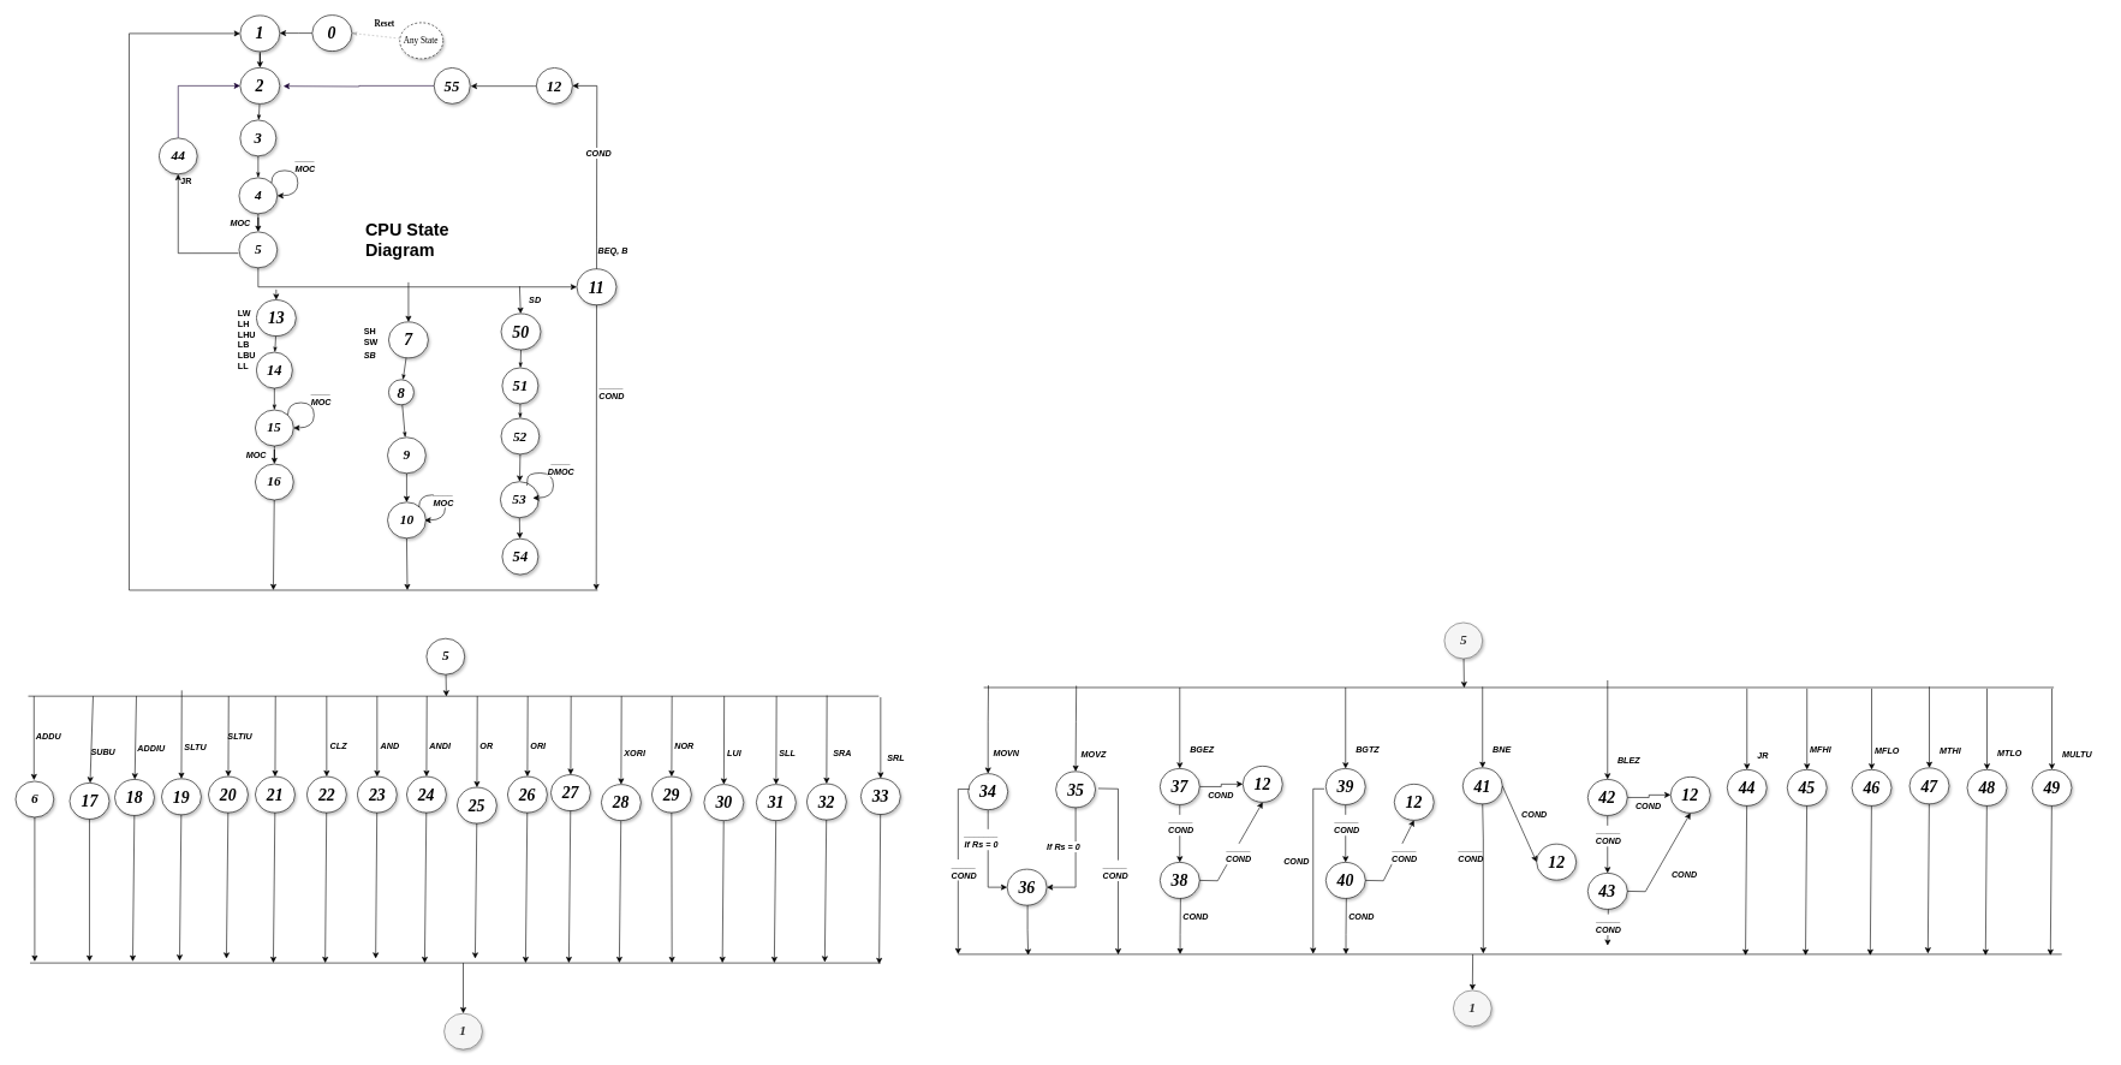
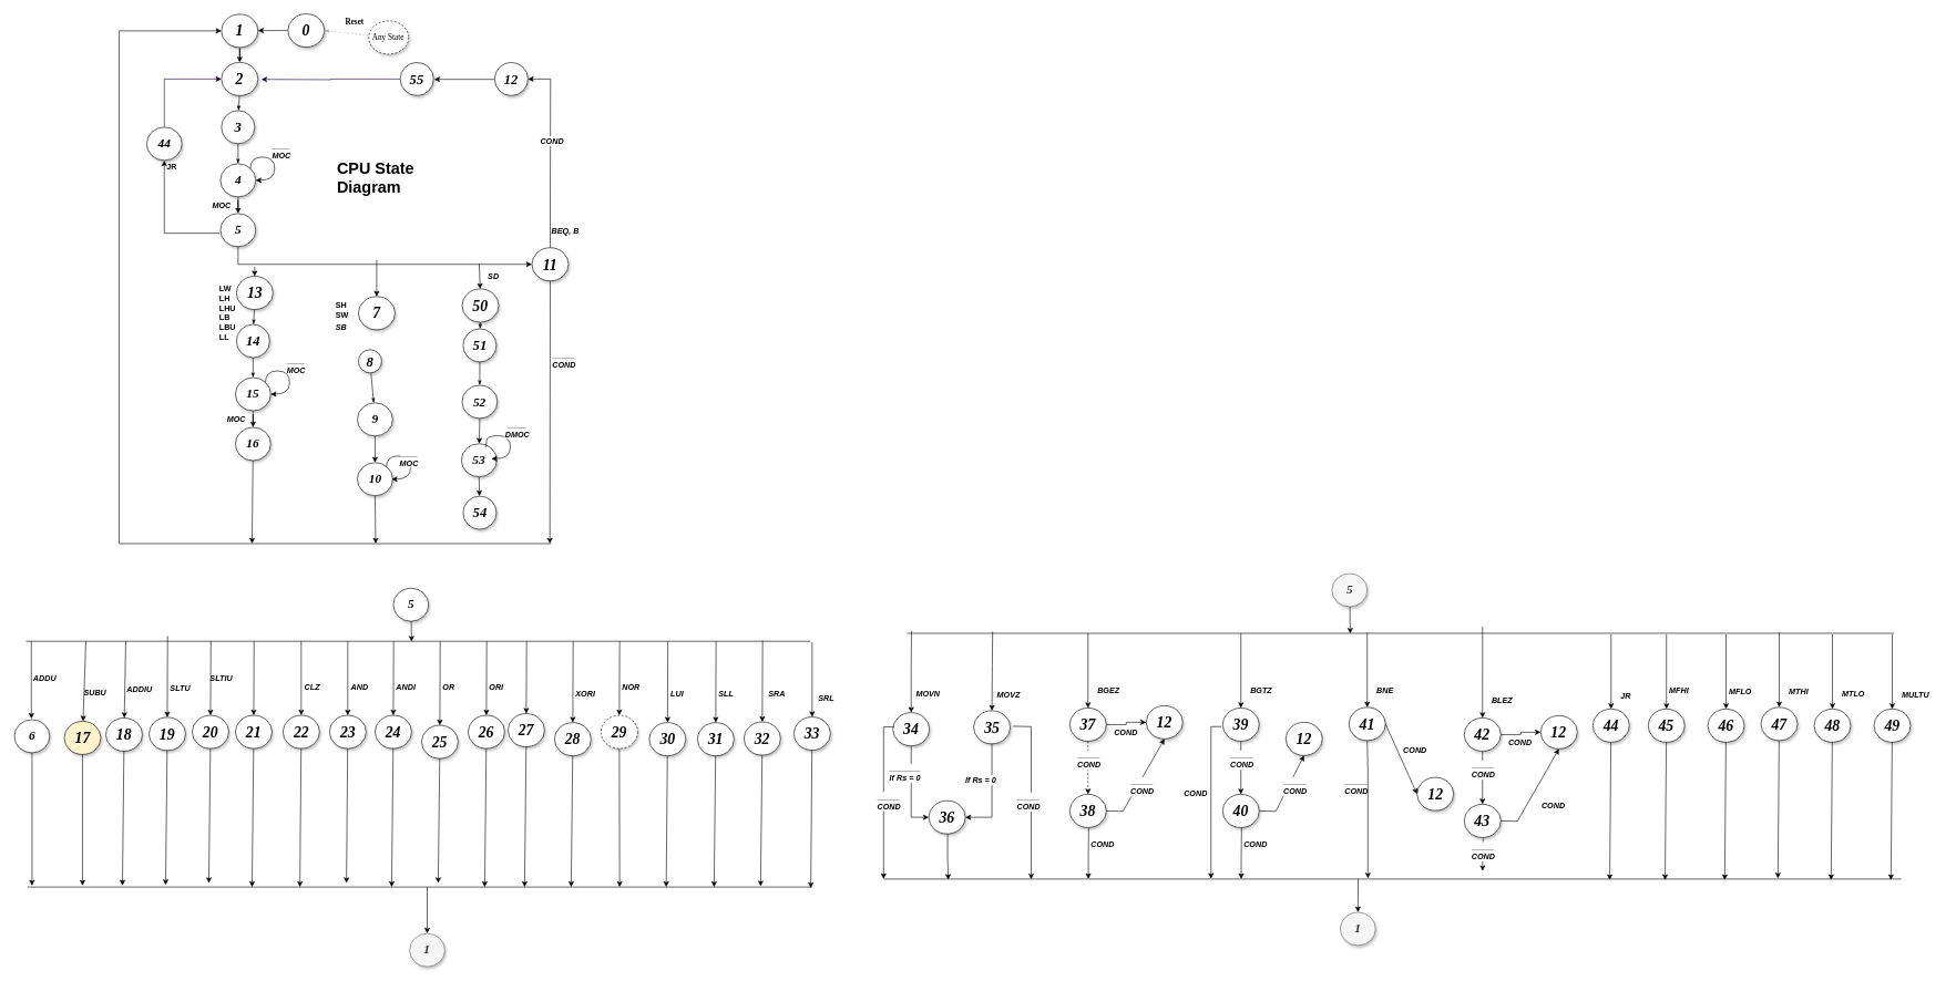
- <mxCell id="140" value="&lt;h1&gt;CPU State Diagram&lt;/h1&gt;" style="text;html=1;strokeColor=none;fillColor=none;spacing=5;spacingTop=-20;whiteSpace=wrap;overflow=hidden;rounded=0;" parent="1" vertex="1"><mxGeometry x="501" y="297.5" width="184" height="77" as="geometry" /></mxCell>
+ <mxCell id="140" value="&lt;h1&gt;CPU State Diagram&lt;/h1&gt;" style="text;html=1;strokeColor=none;fillColor=none;spacing=5;spacingTop=-20;whiteSpace=wrap;overflow=hidden;rounded=0;" parent="1" vertex="1"><mxGeometry x="501" y="232.5" width="184" height="77" as="geometry" /></mxCell>
- <mxCell id="101" value="" style="edgeStyle=none;rounded=1;html=1;labelBackgroundColor=none;startArrow=none;startFill=0;startSize=5;endArrow=classicThin;endFill=1;endSize=5;jettySize=auto;orthogonalLoop=1;strokeColor=#000000;strokeWidth=1;fontFamily=Verdana;fontSize=12;fontColor=#000000;" parent="1" source="102" target="104" edge="1"><mxGeometry relative="1" as="geometry" /></mxCell>
- <mxCell id="117" value="&lt;span&gt;&lt;b&gt;&lt;i&gt;&lt;font style=&quot;font-size: 21px&quot;&gt;51&lt;/font&gt;&lt;/i&gt;&lt;/b&gt;&lt;/span&gt;" style="ellipse;whiteSpace=wrap;html=1;rounded=0;shadow=1;comic=0;labelBackgroundColor=none;strokeWidth=1;fontFamily=Verdana;fontSize=12;align=center;" parent="1" vertex="1"><mxGeometry x="695.5" y="509.5" width="50" height="50" as="geometry" /></mxCell>
+ <mxCell id="117" value="&lt;span&gt;&lt;b&gt;&lt;i&gt;&lt;font style=&quot;font-size: 21px&quot;&gt;51&lt;/font&gt;&lt;/i&gt;&lt;/b&gt;&lt;/span&gt;" style="ellipse;whiteSpace=wrap;html=1;rounded=0;shadow=1;comic=0;labelBackgroundColor=none;strokeWidth=1;fontFamily=Verdana;fontSize=12;align=center;" parent="1" vertex="1"><mxGeometry x="695.5" y="494.5" width="50" height="50" as="geometry" /></mxCell>
- <mxCell id="78" value="&lt;span style=&quot;font-size: 23px&quot;&gt;&lt;b&gt;&lt;i&gt;29&lt;/i&gt;&lt;/b&gt;&lt;/span&gt;" style="ellipse;whiteSpace=wrap;html=1;rounded=0;shadow=1;comic=0;labelBackgroundColor=none;strokeWidth=1;fontFamily=Verdana;fontSize=12;align=center;" parent="1" vertex="1"><mxGeometry x="903" y="1076.5" width="55" height="50" as="geometry" /></mxCell>
+ <mxCell id="78" value="&lt;span style=&quot;font-size: 23px&quot;&gt;&lt;b&gt;&lt;i&gt;29&lt;/i&gt;&lt;/b&gt;&lt;/span&gt;" style="ellipse;whiteSpace=wrap;html=1;rounded=0;shadow=1;comic=0;labelBackgroundColor=none;strokeWidth=1;fontFamily=Verdana;fontSize=12;align=center;dashed=1;" parent="1" vertex="1"><mxGeometry x="903" y="1076.5" width="55" height="50" as="geometry" /></mxCell>
- <mxCell id="32" value="&lt;span style=&quot;font-size: 23px&quot;&gt;&lt;b&gt;&lt;i&gt;17&lt;/i&gt;&lt;/b&gt;&lt;/span&gt;" style="ellipse;whiteSpace=wrap;html=1;rounded=0;shadow=1;comic=0;labelBackgroundColor=none;strokeWidth=1;fontFamily=Verdana;fontSize=12;align=center;" parent="1" vertex="1"><mxGeometry x="95.5" y="1085.5" width="55" height="50" as="geometry" /></mxCell>
+ <mxCell id="32" value="&lt;span style=&quot;font-size: 23px&quot;&gt;&lt;b&gt;&lt;i&gt;17&lt;/i&gt;&lt;/b&gt;&lt;/span&gt;" style="ellipse;whiteSpace=wrap;html=1;rounded=0;shadow=1;comic=0;labelBackgroundColor=none;strokeWidth=1;fontFamily=Verdana;fontSize=12;align=center;fillColor=#fff2cc;" parent="1" vertex="1"><mxGeometry x="95.5" y="1085.5" width="55" height="50" as="geometry" /></mxCell>
- <mxCell id="159" value="" style="edgeStyle=orthogonalEdgeStyle;rounded=0;orthogonalLoop=1;jettySize=auto;html=1;" parent="1" source="161" target="163" edge="1"><mxGeometry relative="1" as="geometry" /></mxCell>
+ <mxCell id="159" value="" style="edgeStyle=orthogonalEdgeStyle;rounded=0;orthogonalLoop=1;jettySize=auto;html=1;dashed=1;" parent="1" source="161" target="163" edge="1"><mxGeometry relative="1" as="geometry" /></mxCell>
